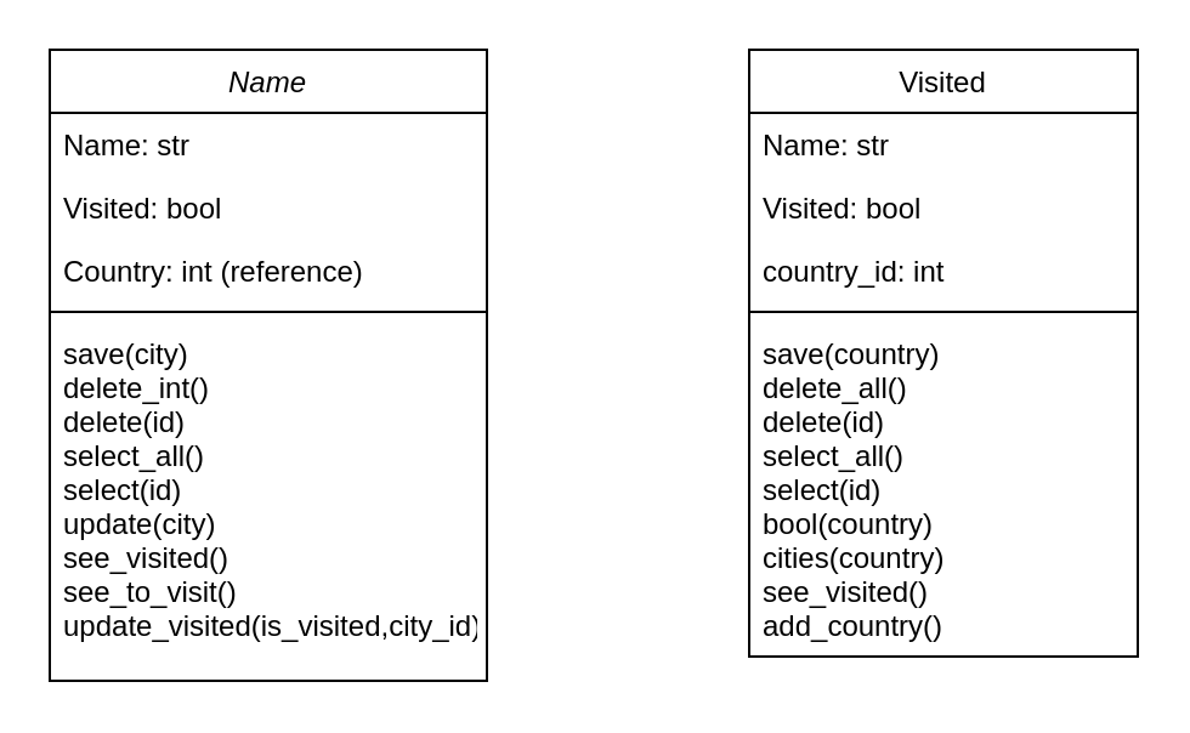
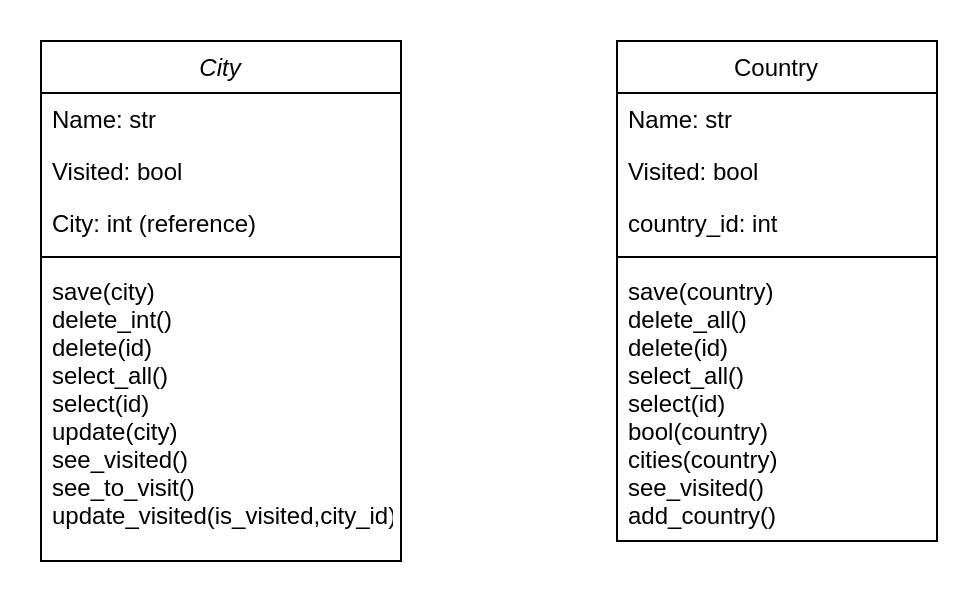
- <mxCell id="2" value="Name" style="swimlane;fontStyle=2;align=center;verticalAlign=top;childLayout=stackLayout;horizontal=1;startSize=26;horizontalStack=0;resizeParent=1;resizeLast=0;collapsible=1;marginBottom=0;rounded=0;shadow=0;strokeWidth=1;" parent="1" vertex="1"><mxGeometry x="20" y="20" width="180" height="260" as="geometry"><mxRectangle x="230" y="140" width="160" height="26" as="alternateBounds" /></mxGeometry></mxCell>
+ <mxCell id="2" value="City" style="swimlane;fontStyle=2;align=center;verticalAlign=top;childLayout=stackLayout;horizontal=1;startSize=26;horizontalStack=0;resizeParent=1;resizeLast=0;collapsible=1;marginBottom=0;rounded=0;shadow=0;strokeWidth=1;" parent="1" vertex="1"><mxGeometry x="20" y="20" width="180" height="260" as="geometry"><mxRectangle x="230" y="140" width="160" height="26" as="alternateBounds" /></mxGeometry></mxCell>
- <mxCell id="8" value="Visited" style="swimlane;fontStyle=0;align=center;verticalAlign=top;childLayout=stackLayout;horizontal=1;startSize=26;horizontalStack=0;resizeParent=1;resizeLast=0;collapsible=1;marginBottom=0;rounded=0;shadow=0;strokeWidth=1;" parent="1" vertex="1"><mxGeometry x="308" y="20" width="160" height="250" as="geometry"><mxRectangle x="550" y="140" width="160" height="26" as="alternateBounds" /></mxGeometry></mxCell>
+ <mxCell id="8" value="Country" style="swimlane;fontStyle=0;align=center;verticalAlign=top;childLayout=stackLayout;horizontal=1;startSize=26;horizontalStack=0;resizeParent=1;resizeLast=0;collapsible=1;marginBottom=0;rounded=0;shadow=0;strokeWidth=1;" parent="1" vertex="1"><mxGeometry x="308" y="20" width="160" height="250" as="geometry"><mxRectangle x="550" y="140" width="160" height="26" as="alternateBounds" /></mxGeometry></mxCell>
- <mxCell id="5" value="Country: int (reference)" style="text;align=left;verticalAlign=top;spacingLeft=4;spacingRight=4;overflow=hidden;rotatable=0;points=[[0,0.5],[1,0.5]];portConstraint=eastwest;rounded=0;shadow=0;html=0;" parent="2" vertex="1"><mxGeometry y="78" width="180" height="26" as="geometry" /></mxCell>
+ <mxCell id="5" value="City: int (reference)" style="text;align=left;verticalAlign=top;spacingLeft=4;spacingRight=4;overflow=hidden;rotatable=0;points=[[0,0.5],[1,0.5]];portConstraint=eastwest;rounded=0;shadow=0;html=0;" parent="2" vertex="1"><mxGeometry y="78" width="180" height="26" as="geometry" /></mxCell>
